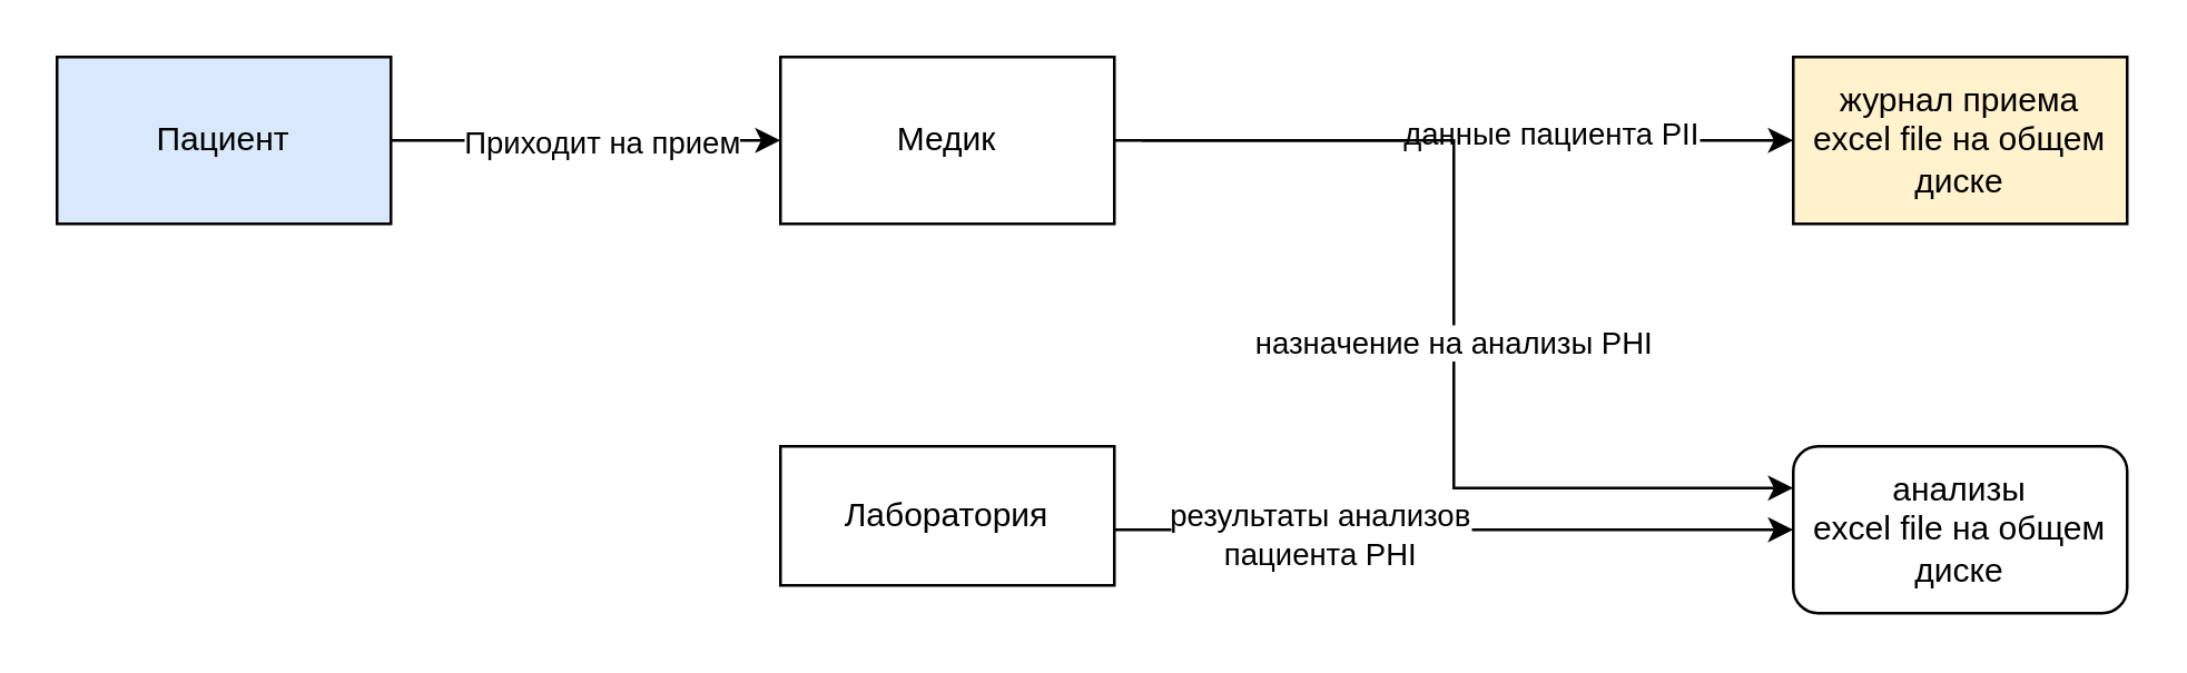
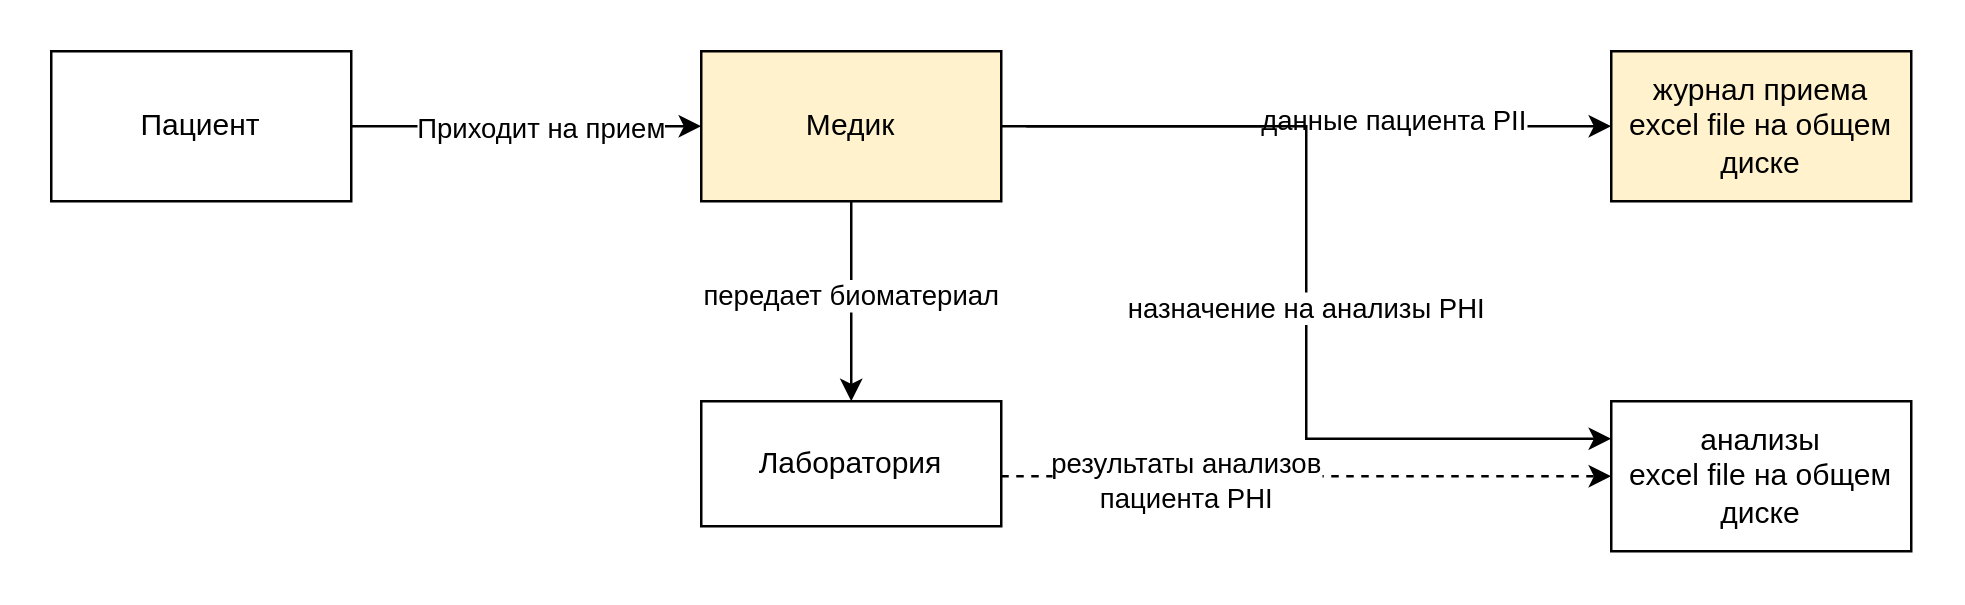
- <mxCell id="4" value="Пациент" style="rounded=0;whiteSpace=wrap;html=1;fillColor=#dae8fc;" vertex="1" parent="1"><mxGeometry x="20" y="20" width="120" height="60" as="geometry" /></mxCell>
+ <mxCell id="4" value="Пациент" style="rounded=0;whiteSpace=wrap;html=1;" vertex="1" parent="1"><mxGeometry x="20" y="20" width="120" height="60" as="geometry" /></mxCell>
- <mxCell id="11" value="Медик" style="rounded=0;whiteSpace=wrap;html=1;" vertex="1" parent="1"><mxGeometry x="280" y="20" width="120" height="60" as="geometry" /></mxCell>
+ <mxCell id="11" value="Медик" style="rounded=0;whiteSpace=wrap;html=1;fillColor=#fff2cc;" vertex="1" parent="1"><mxGeometry x="280" y="20" width="120" height="60" as="geometry" /></mxCell>
+ <mxCell id="7" style="edgeStyle=orthogonalEdgeStyle;rounded=0;orthogonalLoop=1;jettySize=auto;html=1;entryX=0.5;entryY=0;entryDx=0;entryDy=0;" edge="1" parent="1" source="11" target="16"><mxGeometry relative="1" as="geometry" /></mxCell>
+ <mxCell id="8" value="передает биоматериал" style="edgeLabel;html=1;align=center;verticalAlign=middle;resizable=0;points=[];" vertex="1" connectable="0" parent="7"><mxGeometry x="-0.081" y="-1" relative="1" as="geometry"><mxPoint as="offset" /></mxGeometry></mxCell>
- <mxCell id="14" style="edgeStyle=orthogonalEdgeStyle;rounded=0;orthogonalLoop=1;jettySize=auto;html=1;entryX=0;entryY=0.5;entryDx=0;entryDy=0;" edge="1" parent="1" source="16" target="13"><mxGeometry relative="1" as="geometry"><Array as="points"><mxPoint x="630" y="190" /><mxPoint x="630" y="190" /></Array></mxGeometry></mxCell>
+ <mxCell id="14" style="edgeStyle=orthogonalEdgeStyle;rounded=0;orthogonalLoop=1;jettySize=auto;html=1;entryX=0;entryY=0.5;entryDx=0;entryDy=0;dashed=1;" edge="1" parent="1" source="16" target="13"><mxGeometry relative="1" as="geometry"><Array as="points"><mxPoint x="630" y="190" /><mxPoint x="630" y="190" /></Array></mxGeometry></mxCell>
- <mxCell id="13" value="&lt;div&gt;анализы&lt;/div&gt;excel file на общем диске" style="whiteSpace=wrap;html=1;rounded=1;" vertex="1" parent="1"><mxGeometry x="644" y="160" width="120" height="60" as="geometry" /></mxCell>
+ <mxCell id="13" value="&lt;div&gt;анализы&lt;/div&gt;excel file на общем диске" style="rounded=0;whiteSpace=wrap;html=1;" vertex="1" parent="1"><mxGeometry x="644" y="160" width="120" height="60" as="geometry" /></mxCell>
